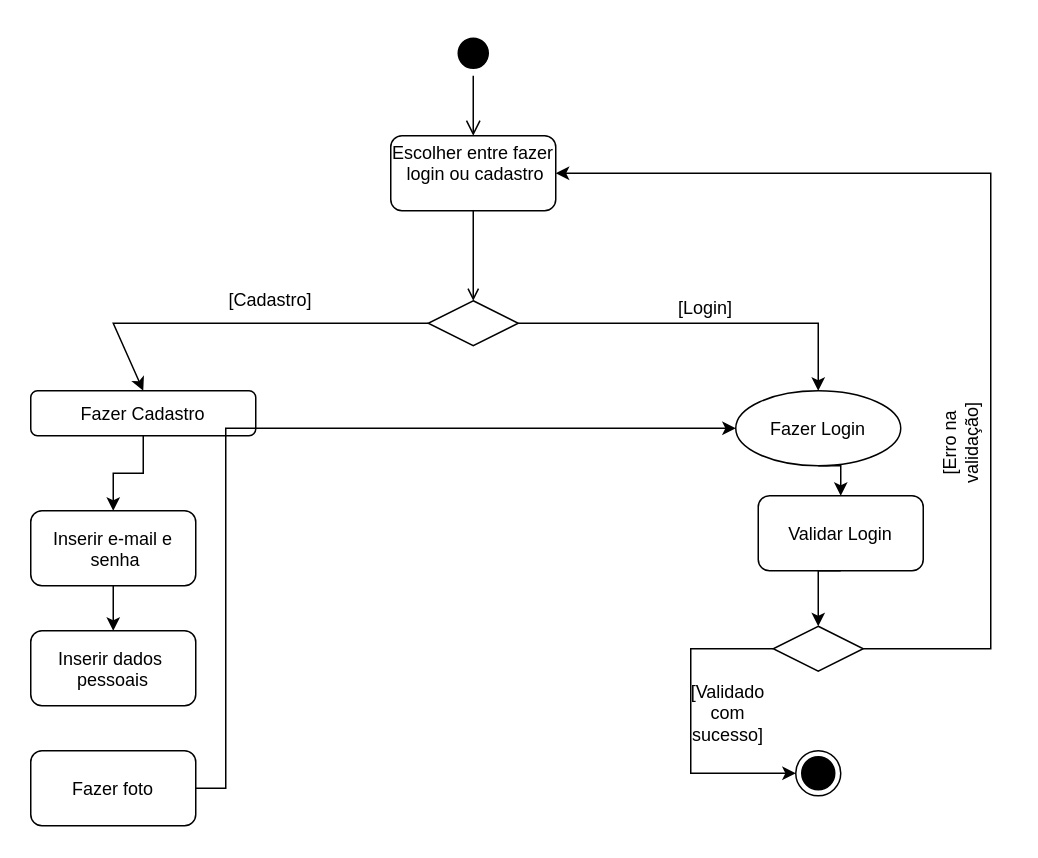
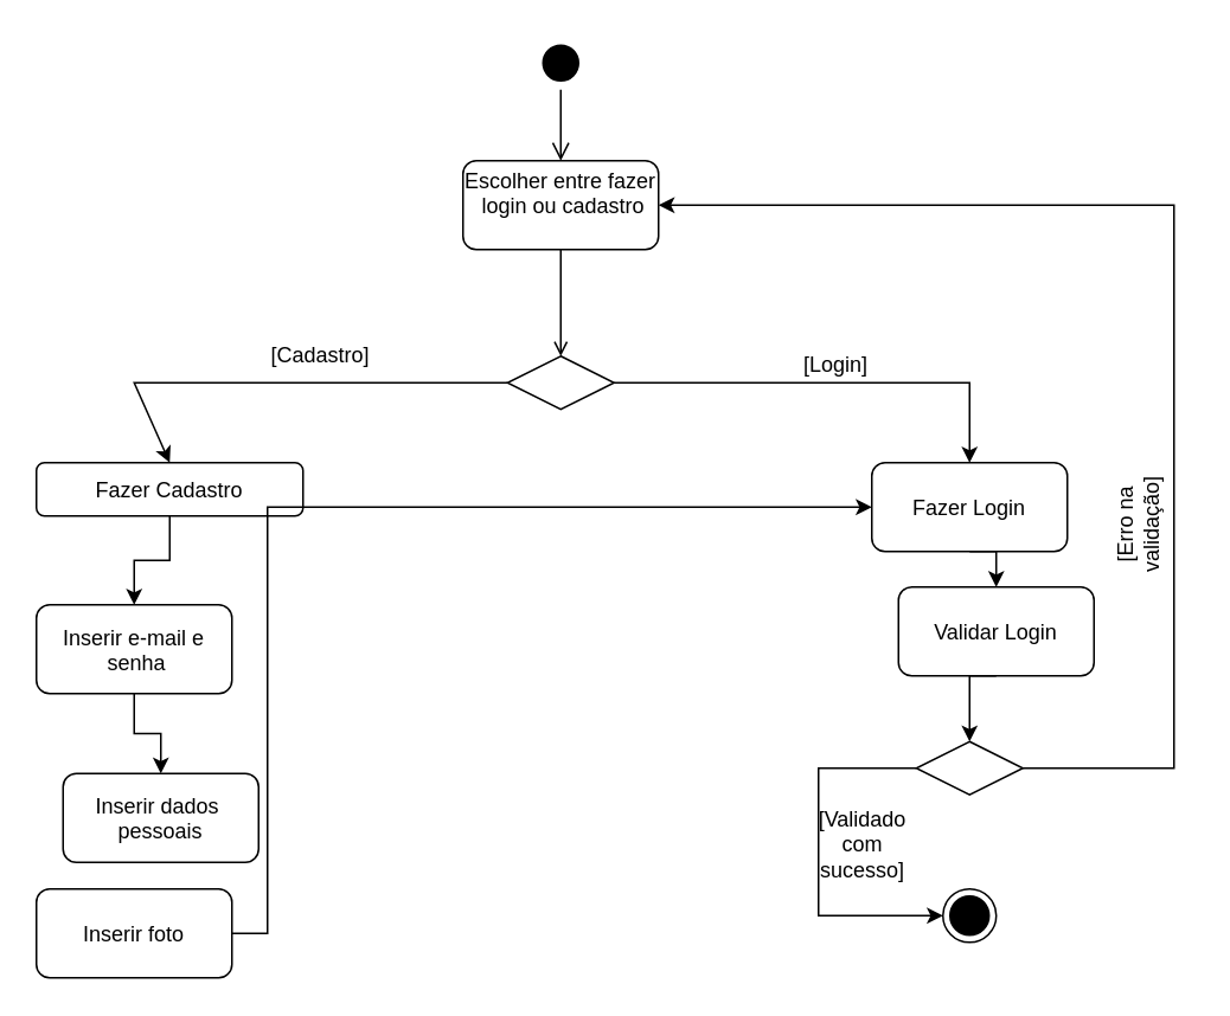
- <mxCell id="25" value="Fazer Login" style="ellipse;" vertex="1" parent="1"><mxGeometry x="490" y="260" width="110" height="50" as="geometry" /></mxCell>
+ <mxCell id="25" value="Fazer Login" style="rounded=1;" vertex="1" parent="1"><mxGeometry x="490" y="260" width="110" height="50" as="geometry" /></mxCell>
- <mxCell id="17" value="Inserir dados &#10;pessoais" style="rounded=1;" vertex="1" parent="1"><mxGeometry x="20" y="420" width="110" height="50" as="geometry" /></mxCell>
+ <mxCell id="17" value="Inserir dados &#10;pessoais" style="rounded=1;" vertex="1" parent="1"><mxGeometry x="35" y="435" width="110" height="50" as="geometry" /></mxCell>
- <mxCell id="19" value="Fazer foto" style="rounded=1;" vertex="1" parent="1"><mxGeometry x="20" y="500" width="110" height="50" as="geometry" /></mxCell>
+ <mxCell id="19" value="Inserir foto" style="rounded=1;" vertex="1" parent="1"><mxGeometry x="20" y="500" width="110" height="50" as="geometry" /></mxCell>
